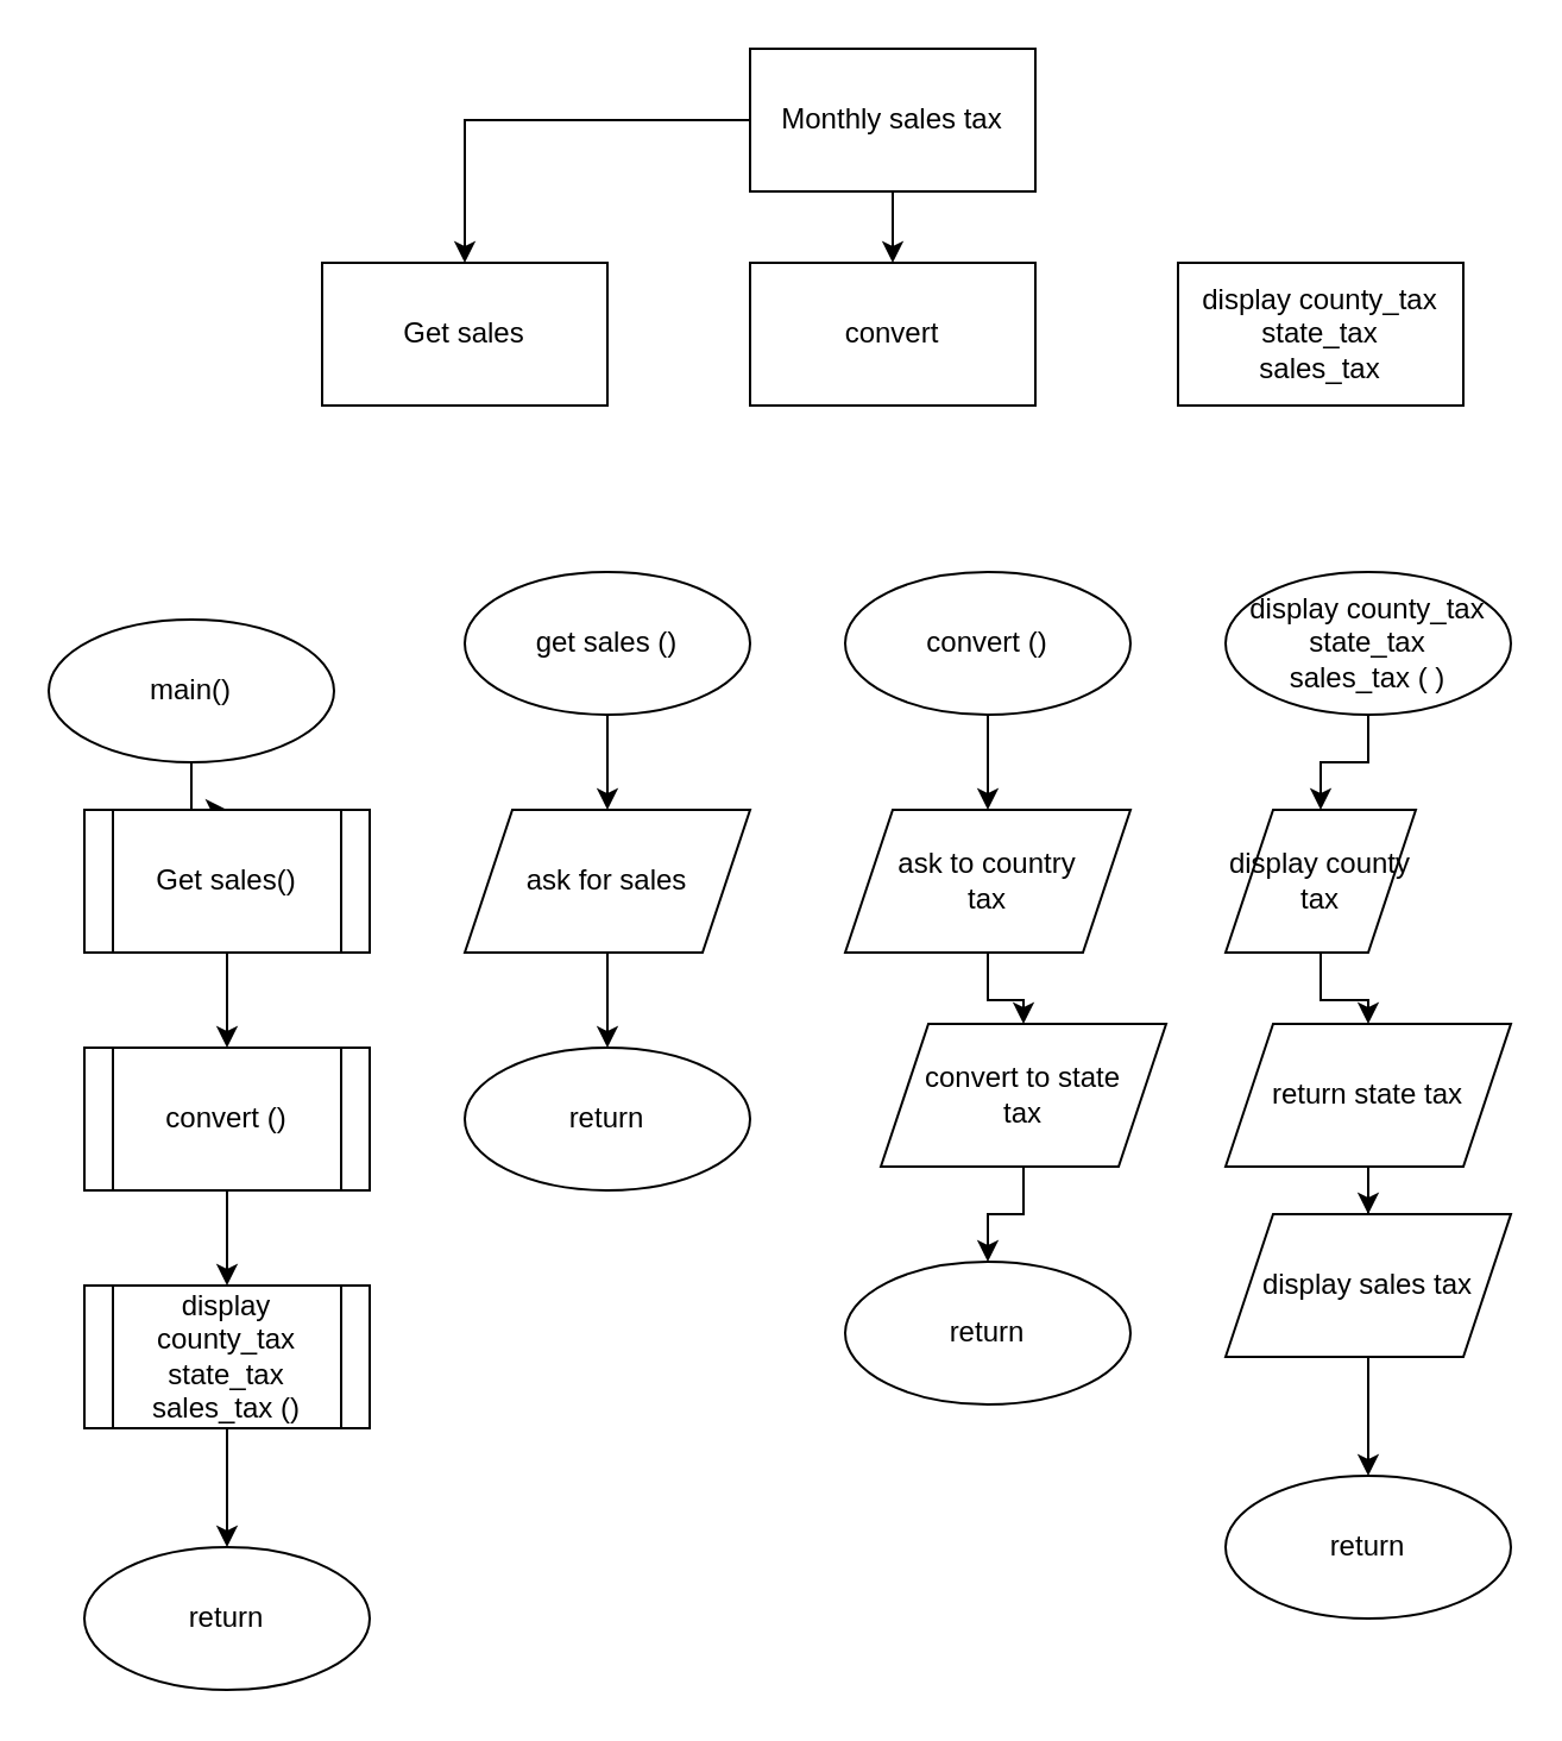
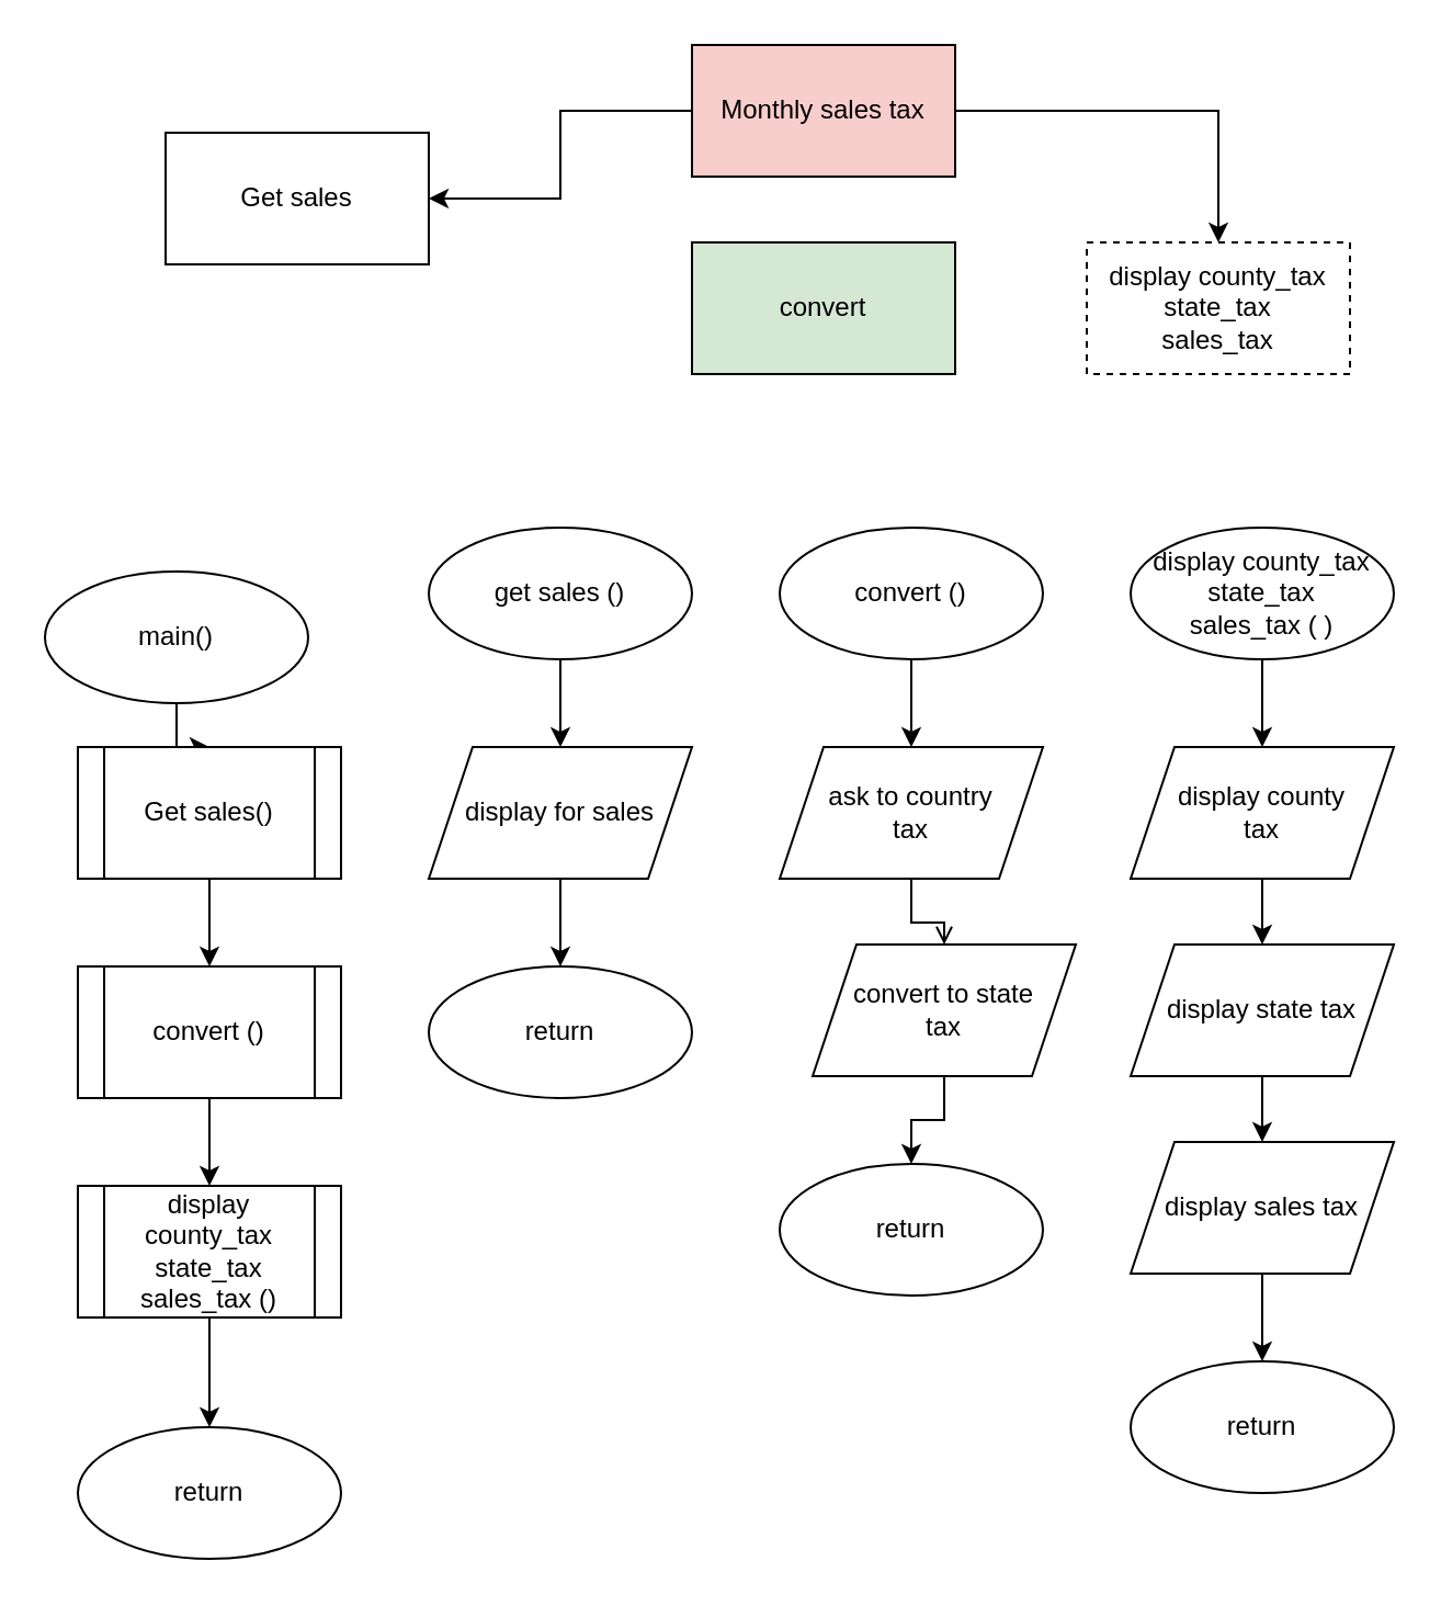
- <mxCell id="8" value="Monthly sales tax" style="rounded=0;whiteSpace=wrap;html=1;" vertex="1" parent="1"><mxGeometry x="315" y="20" width="120" height="60" as="geometry" /></mxCell>
+ <mxCell id="8" value="Monthly sales tax" style="rounded=0;whiteSpace=wrap;html=1;fillColor=#f8cecc;" vertex="1" parent="1"><mxGeometry x="315" y="20" width="120" height="60" as="geometry" /></mxCell>
+ <mxCell id="7" style="edgeStyle=orthogonalEdgeStyle;rounded=0;orthogonalLoop=1;jettySize=auto;html=1;exitX=1;exitY=0.5;exitDx=0;exitDy=0;" edge="1" parent="1" source="8" target="2"><mxGeometry relative="1" as="geometry" /></mxCell>
- <mxCell id="5" value="" style="edgeStyle=orthogonalEdgeStyle;rounded=0;orthogonalLoop=1;jettySize=auto;html=1;" edge="1" parent="1" source="8" target="3"><mxGeometry relative="1" as="geometry" /></mxCell>
- <mxCell id="4" value="Get sales" style="rounded=0;whiteSpace=wrap;html=1;" vertex="1" parent="1"><mxGeometry x="135" y="110" width="120" height="60" as="geometry" /></mxCell>
+ <mxCell id="4" value="Get sales" style="rounded=0;whiteSpace=wrap;html=1;" vertex="1" parent="1"><mxGeometry x="75" y="60" width="120" height="60" as="geometry" /></mxCell>
- <mxCell id="3" value="convert" style="rounded=0;whiteSpace=wrap;html=1;" vertex="1" parent="1"><mxGeometry x="315" y="110" width="120" height="60" as="geometry" /></mxCell>
+ <mxCell id="3" value="convert" style="rounded=0;whiteSpace=wrap;html=1;fillColor=#d5e8d4;" vertex="1" parent="1"><mxGeometry x="315" y="110" width="120" height="60" as="geometry" /></mxCell>
- <mxCell id="2" value="&lt;div&gt;display county_tax&lt;/div&gt;&lt;div&gt;state_tax&lt;/div&gt;&lt;div&gt;sales_tax&lt;br&gt;&lt;/div&gt;" style="rounded=0;whiteSpace=wrap;html=1;" vertex="1" parent="1"><mxGeometry x="495" y="110" width="120" height="60" as="geometry" /></mxCell>
+ <mxCell id="2" value="&lt;div&gt;display county_tax&lt;/div&gt;&lt;div&gt;state_tax&lt;/div&gt;&lt;div&gt;sales_tax&lt;br&gt;&lt;/div&gt;" style="rounded=0;whiteSpace=wrap;html=1;dashed=1;" vertex="1" parent="1"><mxGeometry x="495" y="110" width="120" height="60" as="geometry" /></mxCell>
- <mxCell id="29" value="ask for sales " style="shape=parallelogram;perimeter=parallelogramPerimeter;whiteSpace=wrap;html=1;fixedSize=1;" vertex="1" parent="1"><mxGeometry x="195" y="340" width="120" height="60" as="geometry" /></mxCell>
+ <mxCell id="29" value="display for sales " style="shape=parallelogram;perimeter=parallelogramPerimeter;whiteSpace=wrap;html=1;fixedSize=1;" vertex="1" parent="1"><mxGeometry x="195" y="340" width="120" height="60" as="geometry" /></mxCell>
- <mxCell id="25" value="&lt;div&gt;display county &lt;br&gt;&lt;/div&gt;&lt;div&gt;tax&lt;br&gt;&lt;/div&gt;" style="shape=parallelogram;perimeter=parallelogramPerimeter;whiteSpace=wrap;html=1;fixedSize=1;" vertex="1" parent="1"><mxGeometry x="515" y="340" width="80" height="60" as="geometry" /></mxCell>
+ <mxCell id="25" value="&lt;div&gt;display county &lt;br&gt;&lt;/div&gt;&lt;div&gt;tax&lt;br&gt;&lt;/div&gt;" style="shape=parallelogram;perimeter=parallelogramPerimeter;whiteSpace=wrap;html=1;fixedSize=1;" vertex="1" parent="1"><mxGeometry x="515" y="340" width="120" height="60" as="geometry" /></mxCell>
- <mxCell id="26" value="" style="edgeStyle=orthogonalEdgeStyle;rounded=0;orthogonalLoop=1;jettySize=auto;html=1;" edge="1" parent="1" source="27" target="35"><mxGeometry relative="1" as="geometry" /></mxCell>
+ <mxCell id="26" value="" style="edgeStyle=orthogonalEdgeStyle;rounded=0;orthogonalLoop=1;jettySize=auto;html=1;endArrow=open;" edge="1" parent="1" source="27" target="35"><mxGeometry relative="1" as="geometry" /></mxCell>
- <mxCell id="33" value="return state tax" style="shape=parallelogram;perimeter=parallelogramPerimeter;whiteSpace=wrap;html=1;fixedSize=1;" vertex="1" parent="1"><mxGeometry x="515" y="430" width="120" height="60" as="geometry" /></mxCell>
+ <mxCell id="33" value="display state tax" style="shape=parallelogram;perimeter=parallelogramPerimeter;whiteSpace=wrap;html=1;fixedSize=1;" vertex="1" parent="1"><mxGeometry x="515" y="430" width="120" height="60" as="geometry" /></mxCell>
- <mxCell id="31" value="display sales tax" style="shape=parallelogram;perimeter=parallelogramPerimeter;whiteSpace=wrap;html=1;fixedSize=1;" vertex="1" parent="1"><mxGeometry x="515" y="510" width="120" height="60" as="geometry" /></mxCell>
+ <mxCell id="31" value="display sales tax" style="shape=parallelogram;perimeter=parallelogramPerimeter;whiteSpace=wrap;html=1;fixedSize=1;" vertex="1" parent="1"><mxGeometry x="515" y="520" width="120" height="60" as="geometry" /></mxCell>
